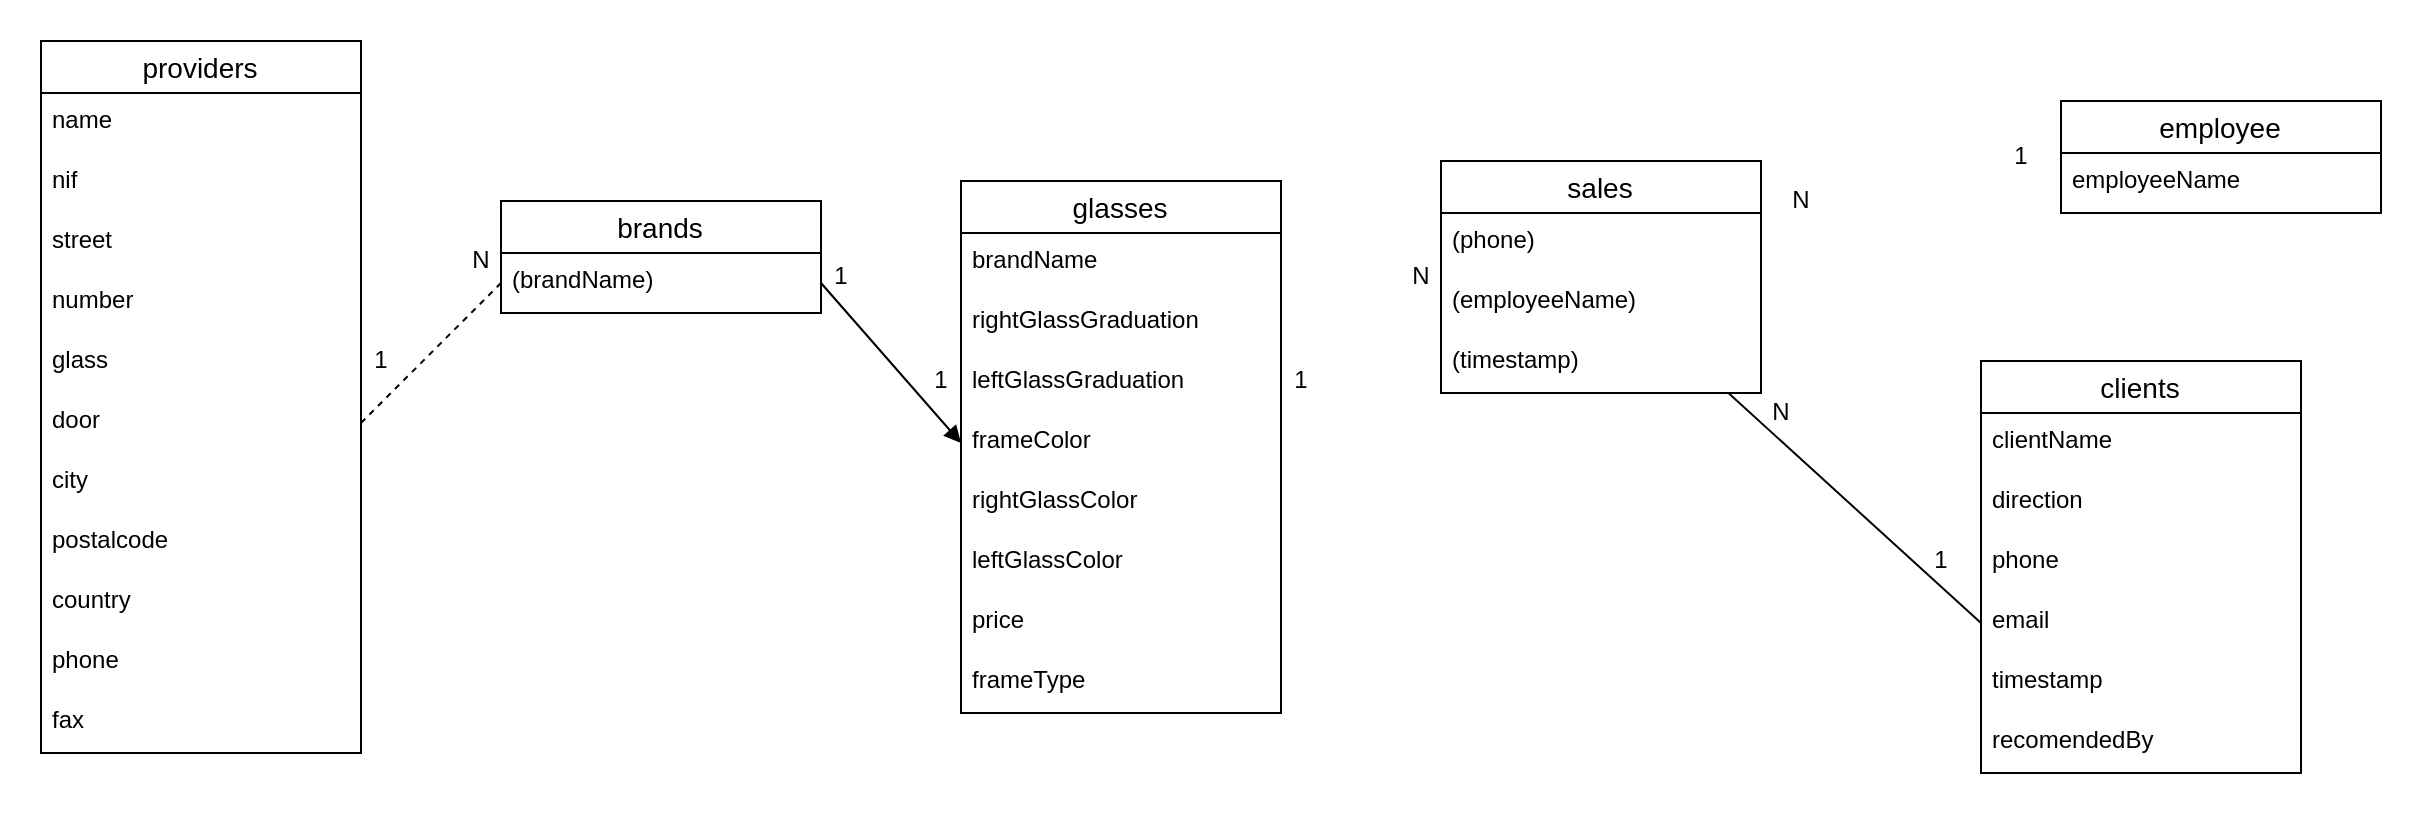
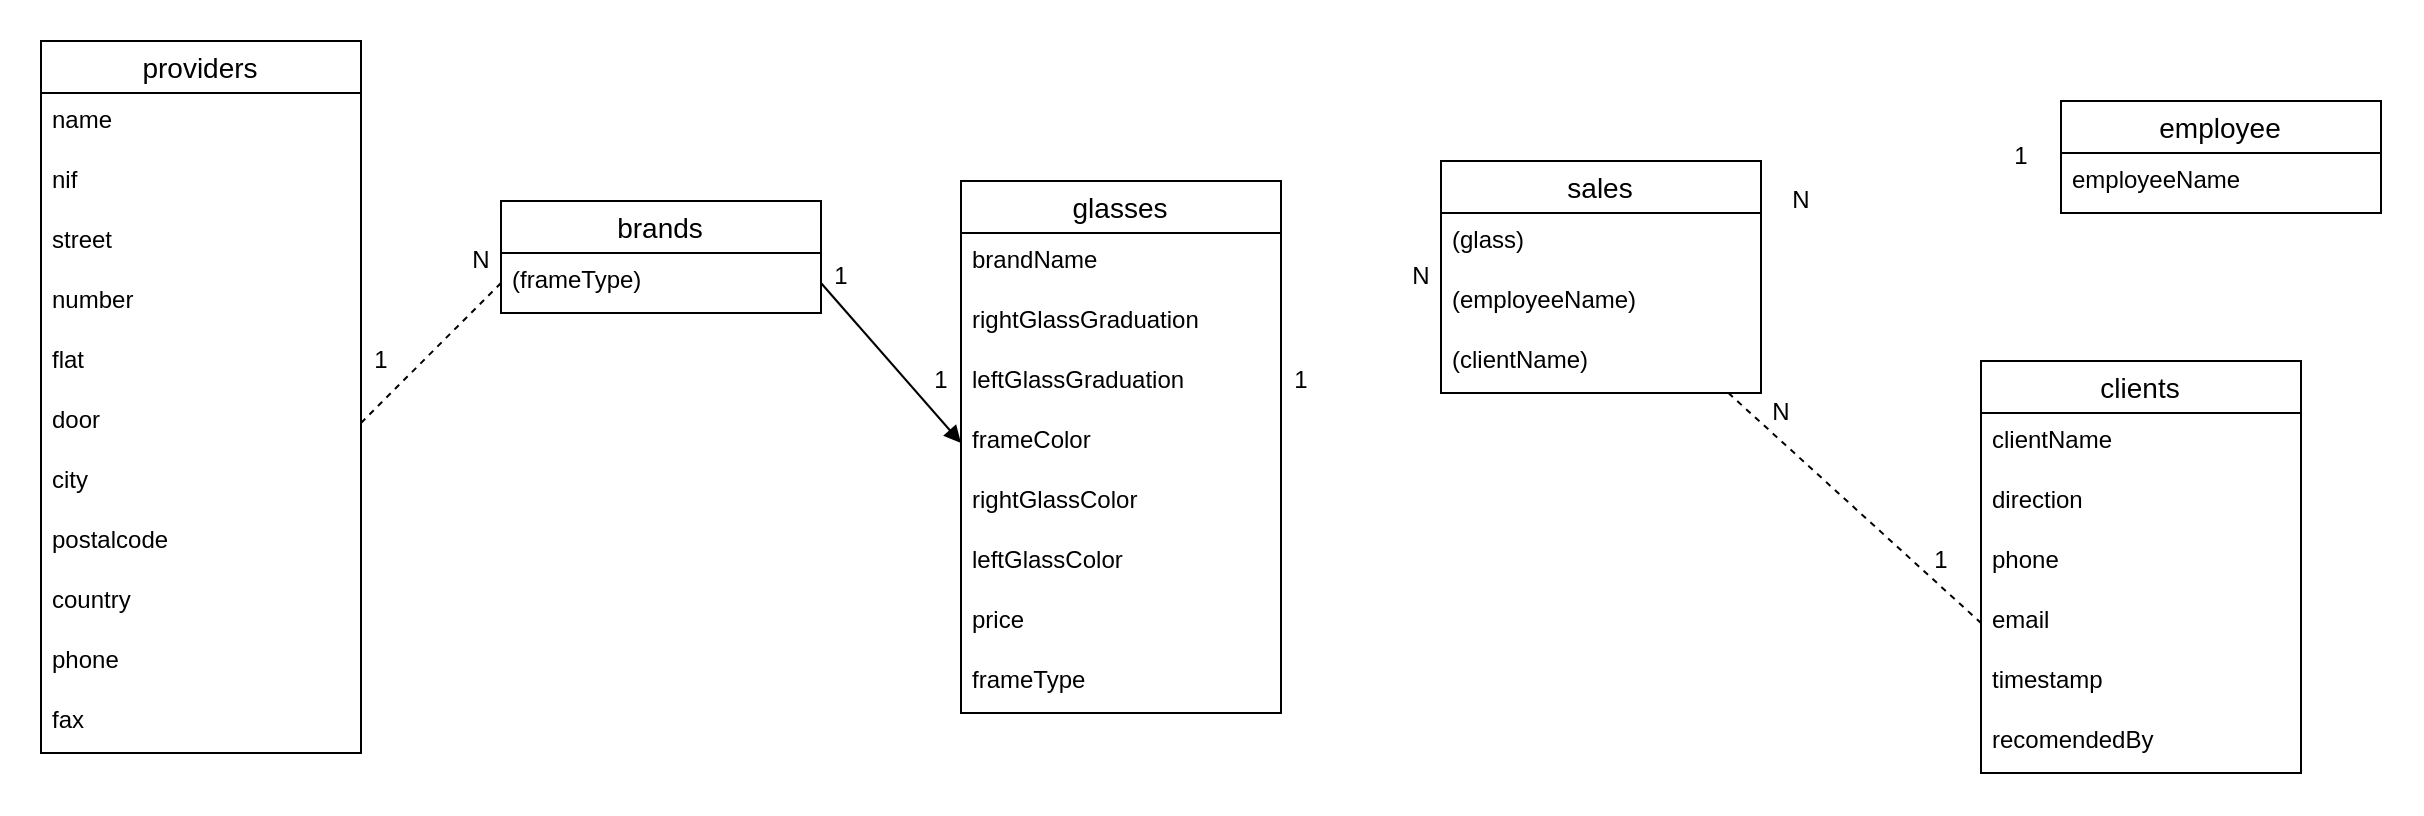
- <mxCell id="38" value="(phone)" style="text;strokeColor=none;fillColor=none;spacingLeft=4;spacingRight=4;overflow=hidden;rotatable=0;points=[[0,0.5],[1,0.5]];portConstraint=eastwest;fontSize=12;" parent="37" vertex="1"><mxGeometry y="26" width="160" height="30" as="geometry" /></mxCell>
+ <mxCell id="38" value="(glass)" style="text;strokeColor=none;fillColor=none;spacingLeft=4;spacingRight=4;overflow=hidden;rotatable=0;points=[[0,0.5],[1,0.5]];portConstraint=eastwest;fontSize=12;" parent="37" vertex="1"><mxGeometry y="26" width="160" height="30" as="geometry" /></mxCell>
- <mxCell id="15" value="(brandName)" style="text;strokeColor=none;fillColor=none;spacingLeft=4;spacingRight=4;overflow=hidden;rotatable=0;points=[[0,0.5],[1,0.5]];portConstraint=eastwest;fontSize=12;" parent="14" vertex="1"><mxGeometry y="26" width="160" height="30" as="geometry" /></mxCell>
+ <mxCell id="15" value="(frameType)" style="text;strokeColor=none;fillColor=none;spacingLeft=4;spacingRight=4;overflow=hidden;rotatable=0;points=[[0,0.5],[1,0.5]];portConstraint=eastwest;fontSize=12;" parent="14" vertex="1"><mxGeometry y="26" width="160" height="30" as="geometry" /></mxCell>
- <mxCell id="7" value="glass" style="text;strokeColor=none;fillColor=none;spacingLeft=4;spacingRight=4;overflow=hidden;rotatable=0;points=[[0,0.5],[1,0.5]];portConstraint=eastwest;fontSize=12;" parent="2" vertex="1"><mxGeometry y="146" width="160" height="30" as="geometry" /></mxCell>
+ <mxCell id="7" value="flat" style="text;strokeColor=none;fillColor=none;spacingLeft=4;spacingRight=4;overflow=hidden;rotatable=0;points=[[0,0.5],[1,0.5]];portConstraint=eastwest;fontSize=12;" parent="2" vertex="1"><mxGeometry y="146" width="160" height="30" as="geometry" /></mxCell>
- <mxCell id="40" value="(timestamp)" style="text;strokeColor=none;fillColor=none;spacingLeft=4;spacingRight=4;overflow=hidden;rotatable=0;points=[[0,0.5],[1,0.5]];portConstraint=eastwest;fontSize=12;" parent="37" vertex="1"><mxGeometry y="86" width="160" height="30" as="geometry" /></mxCell>
+ <mxCell id="40" value="(clientName)" style="text;strokeColor=none;fillColor=none;spacingLeft=4;spacingRight=4;overflow=hidden;rotatable=0;points=[[0,0.5],[1,0.5]];portConstraint=eastwest;fontSize=12;" parent="37" vertex="1"><mxGeometry y="86" width="160" height="30" as="geometry" /></mxCell>
- <mxCell id="42" value="" style="endArrow=none;html=1;rounded=0;entryX=0;entryY=0.5;entryDx=0;entryDy=0;" parent="1" source="37" target="32" edge="1"><mxGeometry relative="1" as="geometry"><mxPoint x="560" y="100" as="sourcePoint" /><mxPoint x="720" y="100" as="targetPoint" /></mxGeometry></mxCell>
+ <mxCell id="42" value="" style="endArrow=none;html=1;rounded=0;entryX=0;entryY=0.5;entryDx=0;entryDy=0;dashed=1;" parent="1" source="37" target="32" edge="1"><mxGeometry relative="1" as="geometry"><mxPoint x="560" y="100" as="sourcePoint" /><mxPoint x="720" y="100" as="targetPoint" /></mxGeometry></mxCell>
